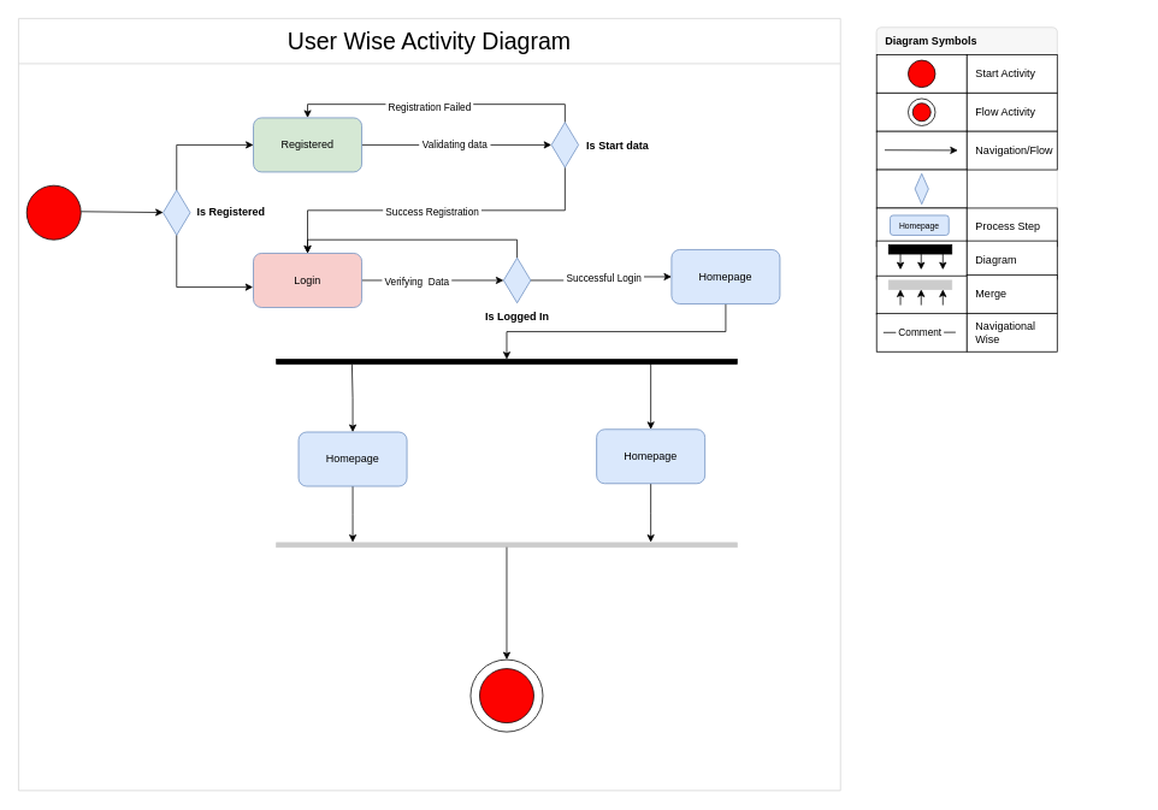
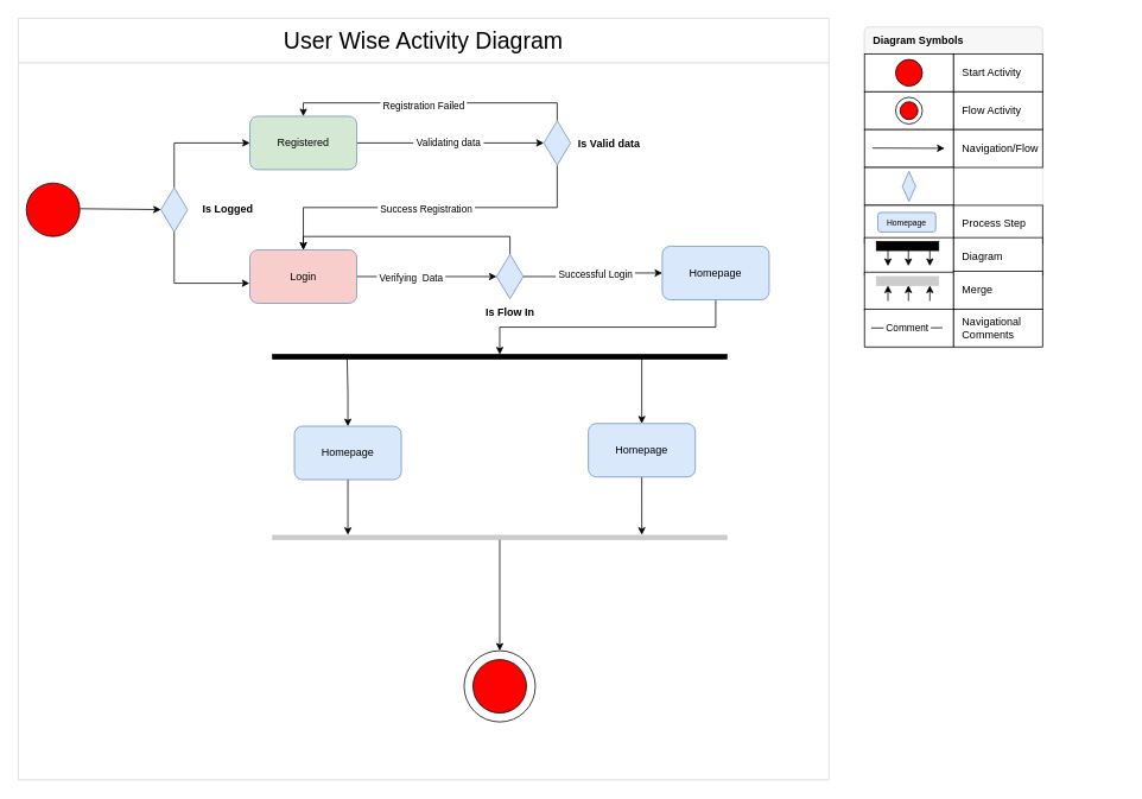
- <mxCell id="20" value="&lt;b&gt;Is Start data&lt;/b&gt;" style="text;html=1;align=center;verticalAlign=middle;resizable=0;points=[];autosize=1;strokeColor=none;fillColor=none;" vertex="1" parent="2"><mxGeometry x="618" y="126" width="90" height="30" as="geometry" /></mxCell>
+ <mxCell id="20" value="&lt;b&gt;Is Valid data&lt;/b&gt;" style="text;html=1;align=center;verticalAlign=middle;resizable=0;points=[];autosize=1;strokeColor=none;fillColor=none;" vertex="1" parent="2"><mxGeometry x="618" y="126" width="90" height="30" as="geometry" /></mxCell>
- <mxCell id="18" value="&lt;b&gt;Is Registered&lt;/b&gt;" style="text;html=1;align=center;verticalAlign=middle;resizable=0;points=[];autosize=1;strokeColor=none;fillColor=none;" vertex="1" parent="2"><mxGeometry x="185" y="200" width="100" height="30" as="geometry" /></mxCell>
+ <mxCell id="18" value="&lt;b&gt;Is Logged&lt;/b&gt;" style="text;html=1;align=center;verticalAlign=middle;resizable=0;points=[];autosize=1;strokeColor=none;fillColor=none;" vertex="1" parent="2"><mxGeometry x="185" y="200" width="100" height="30" as="geometry" /></mxCell>
- <mxCell id="39" value="&lt;b style=&quot;border-color: var(--border-color);&quot;&gt;Is&amp;nbsp;Logged&amp;nbsp;In&lt;/b&gt;" style="text;html=1;align=center;verticalAlign=middle;resizable=0;points=[];autosize=1;strokeColor=none;fillColor=none;" vertex="1" parent="2"><mxGeometry x="507" y="315" width="90" height="30" as="geometry" /></mxCell>
+ <mxCell id="39" value="&lt;b style=&quot;border-color: var(--border-color);&quot;&gt;Is&amp;nbsp;Flow&amp;nbsp;In&lt;/b&gt;" style="text;html=1;align=center;verticalAlign=middle;resizable=0;points=[];autosize=1;strokeColor=none;fillColor=none;" vertex="1" parent="2"><mxGeometry x="507" y="315" width="90" height="30" as="geometry" /></mxCell>
- <mxCell id="63" value="Navigational Wise" style="strokeColor=inherit;fillColor=inherit;gradientColor=inherit;fontColor=inherit;html=1;shadow=0;dashed=0;perimeter=none;whiteSpace=wrap;resizeWidth=1;align=left;spacing=10;" vertex="1" parent="1"><mxGeometry x="1070" y="346.503" width="100" height="42.5" as="geometry" /></mxCell>
+ <mxCell id="63" value="Navigational Comments" style="strokeColor=inherit;fillColor=inherit;gradientColor=inherit;fontColor=inherit;html=1;shadow=0;dashed=0;perimeter=none;whiteSpace=wrap;resizeWidth=1;align=left;spacing=10;" vertex="1" parent="1"><mxGeometry x="1070" y="346.503" width="100" height="42.5" as="geometry" /></mxCell>
